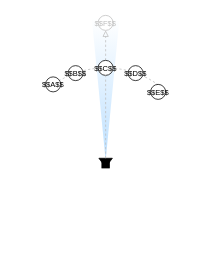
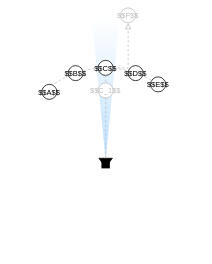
- <mxCell id="15" value="$$F$$" style="ellipse;whiteSpace=wrap;html=1;aspect=fixed;fontSize=10;strokeColor=#BEBEBE;fontColor=#BEBEBE;" parent="1" vertex="1"><mxGeometry x="130" y="20" width="20" height="20" as="geometry" /></mxCell>
+ <mxCell id="15" value="$$F$$" style="ellipse;whiteSpace=wrap;html=1;aspect=fixed;fontSize=10;strokeColor=#BEBEBE;fontColor=#BEBEBE;" parent="1" vertex="1"><mxGeometry x="160" y="10" width="20" height="20" as="geometry" /></mxCell>
- <mxCell id="13" value="$$A$$" style="ellipse;whiteSpace=wrap;html=1;aspect=fixed;fontSize=10;" parent="1" vertex="1"><mxGeometry x="60" y="102" width="20" height="20" as="geometry" /></mxCell>
+ <mxCell id="13" value="$$A$$" style="ellipse;whiteSpace=wrap;html=1;aspect=fixed;fontSize=10;" parent="1" vertex="1"><mxGeometry x="55" y="112" width="20" height="20" as="geometry" /></mxCell>
+ <mxCell id="14" value="$$C_1$$" style="ellipse;whiteSpace=wrap;html=1;aspect=fixed;fontSize=10;strokeColor=#BEBEBE;fontColor=#BEBEBE;" parent="1" vertex="1"><mxGeometry x="130" y="110" width="20" height="20" as="geometry" /></mxCell>
- <mxCell id="7" value="$$E$$" style="ellipse;whiteSpace=wrap;html=1;aspect=fixed;fontSize=10;" parent="1" vertex="1"><mxGeometry x="200" y="112" width="20" height="20" as="geometry" /></mxCell>
+ <mxCell id="7" value="$$E$$" style="ellipse;whiteSpace=wrap;html=1;aspect=fixed;fontSize=10;" parent="1" vertex="1"><mxGeometry x="200" y="102" width="20" height="20" as="geometry" /></mxCell>
